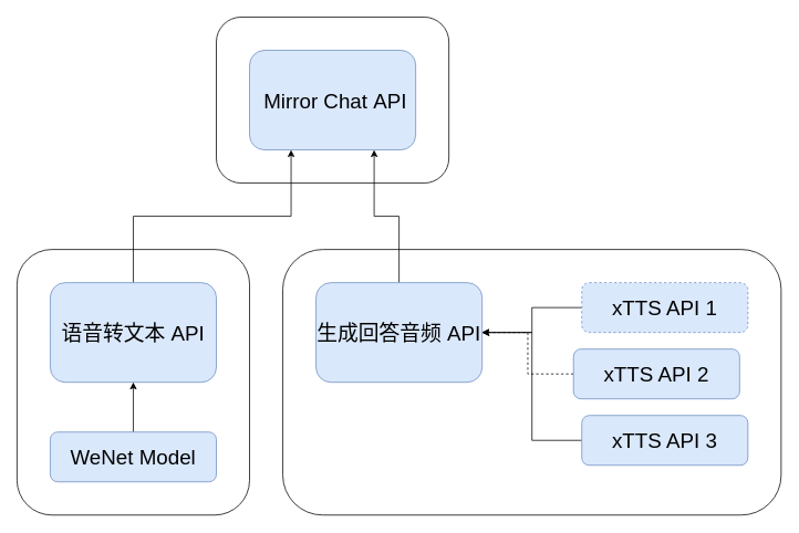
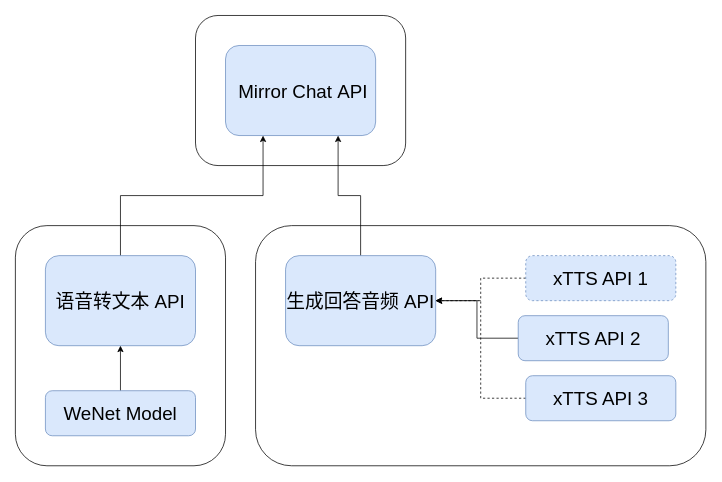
- <mxCell id="10" style="edgeStyle=orthogonalEdgeStyle;rounded=0;orthogonalLoop=1;jettySize=auto;html=1;exitX=0;exitY=0.5;exitDx=0;exitDy=0;entryX=1;entryY=0.5;entryDx=0;entryDy=0;" parent="1" source="11" target="7" edge="1"><mxGeometry relative="1" as="geometry" /></mxCell>
+ <mxCell id="10" style="edgeStyle=orthogonalEdgeStyle;rounded=0;orthogonalLoop=1;jettySize=auto;html=1;exitX=0;exitY=0.5;exitDx=0;exitDy=0;entryX=1;entryY=0.5;entryDx=0;entryDy=0;dashed=1;" parent="1" source="11" target="7" edge="1"><mxGeometry relative="1" as="geometry" /></mxCell>
- <mxCell id="12" style="edgeStyle=orthogonalEdgeStyle;rounded=0;orthogonalLoop=1;jettySize=auto;html=1;exitX=0;exitY=0.5;exitDx=0;exitDy=0;entryX=1;entryY=0.5;entryDx=0;entryDy=0;dashed=1;" parent="1" source="13" target="7" edge="1"><mxGeometry relative="1" as="geometry" /></mxCell>
+ <mxCell id="12" style="edgeStyle=orthogonalEdgeStyle;rounded=0;orthogonalLoop=1;jettySize=auto;html=1;exitX=0;exitY=0.5;exitDx=0;exitDy=0;entryX=1;entryY=0.5;entryDx=0;entryDy=0;" parent="1" source="13" target="7" edge="1"><mxGeometry relative="1" as="geometry" /></mxCell>
- <mxCell id="14" style="edgeStyle=orthogonalEdgeStyle;rounded=0;orthogonalLoop=1;jettySize=auto;html=1;exitX=0;exitY=0.5;exitDx=0;exitDy=0;entryX=1;entryY=0.5;entryDx=0;entryDy=0;" parent="1" source="15" target="7" edge="1"><mxGeometry relative="1" as="geometry" /></mxCell>
+ <mxCell id="14" style="edgeStyle=orthogonalEdgeStyle;rounded=0;orthogonalLoop=1;jettySize=auto;html=1;exitX=0;exitY=0.5;exitDx=0;exitDy=0;entryX=1;entryY=0.5;entryDx=0;entryDy=0;dashed=1;" parent="1" source="15" target="7" edge="1"><mxGeometry relative="1" as="geometry" /></mxCell>
